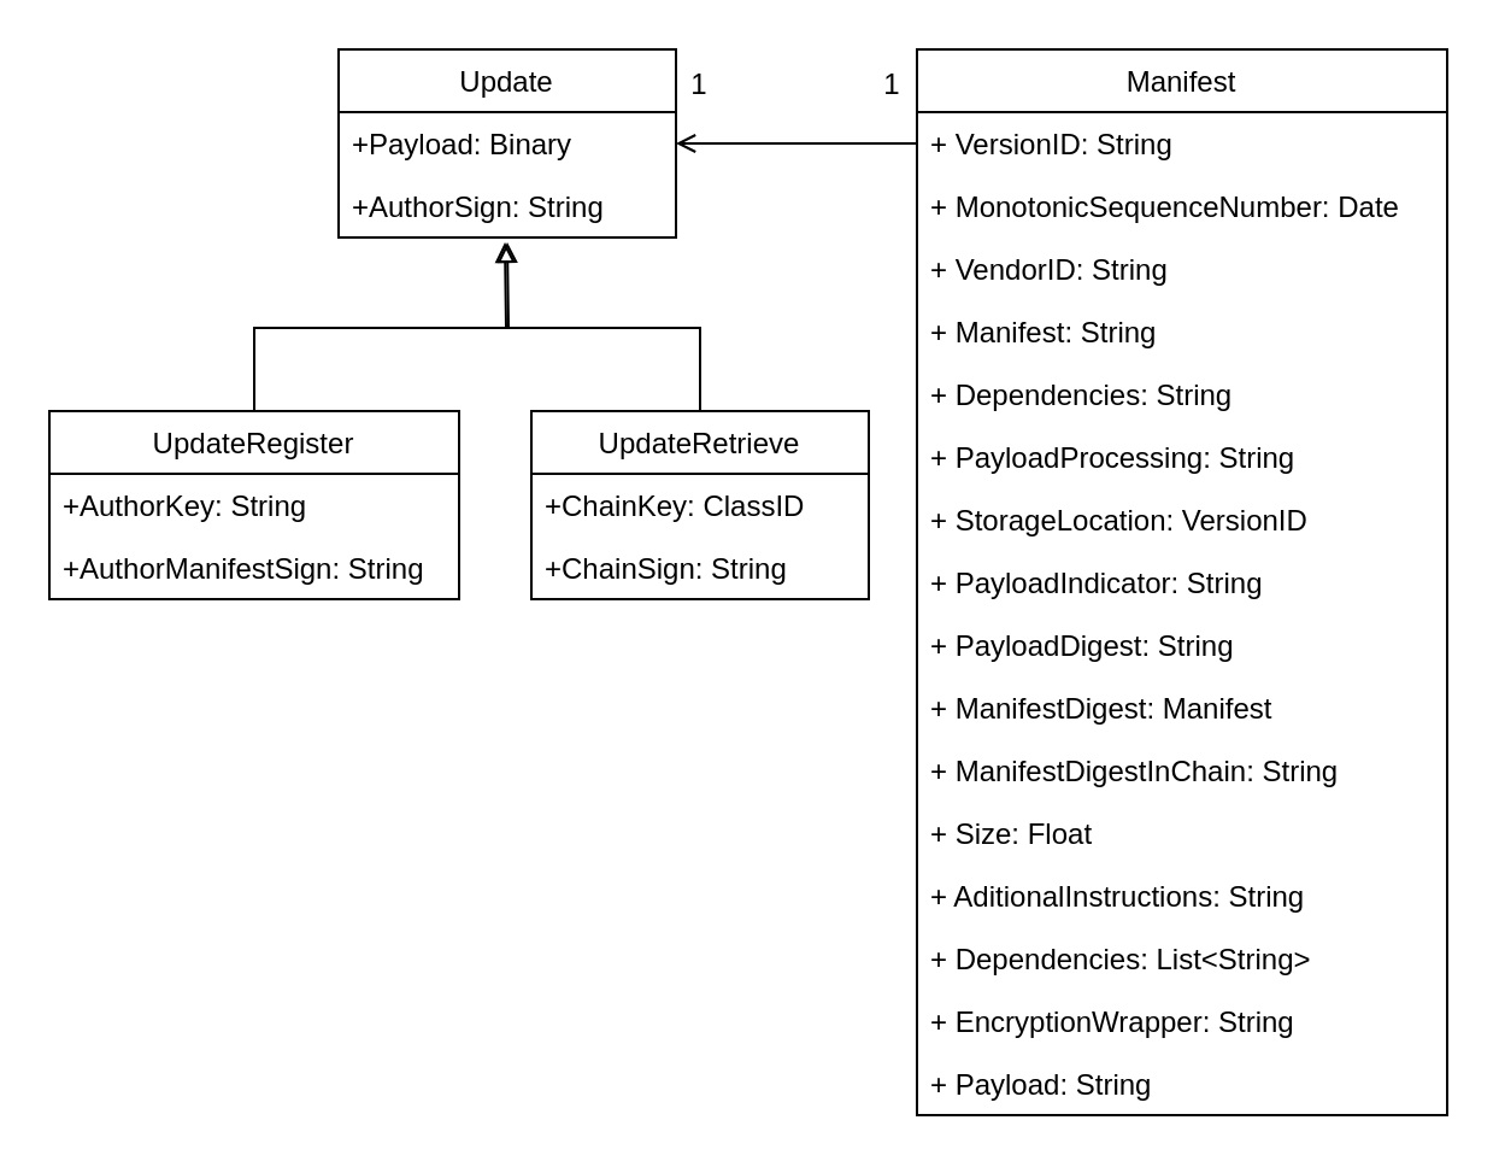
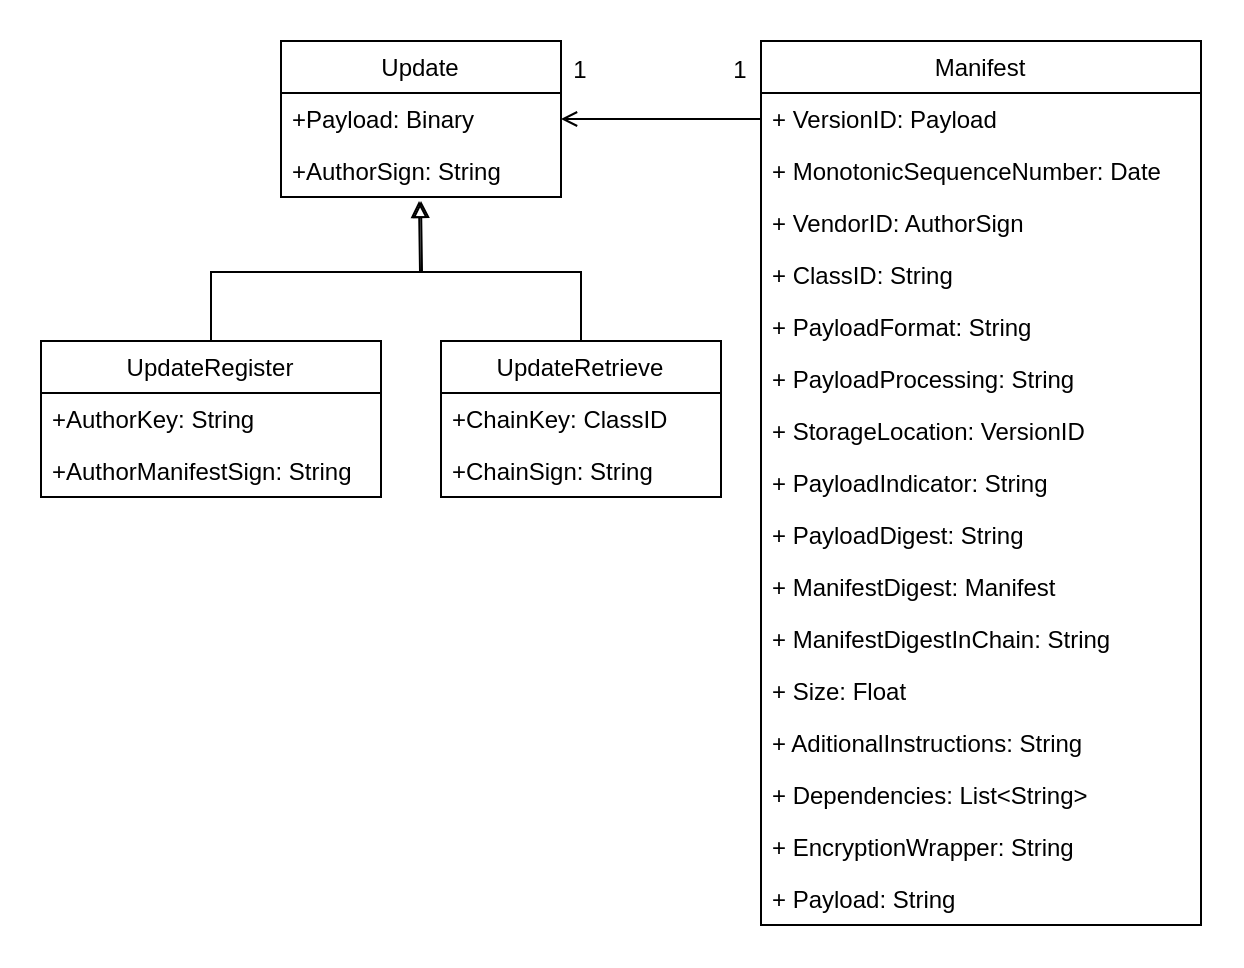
- <mxCell id="3" value="+ VersionID: String" style="text;strokeColor=none;fillColor=none;align=left;verticalAlign=top;spacingLeft=4;spacingRight=4;overflow=hidden;rotatable=0;points=[[0,0.5],[1,0.5]];portConstraint=eastwest;" parent="2" vertex="1"><mxGeometry y="26" width="220" height="26" as="geometry" /></mxCell>
+ <mxCell id="3" value="+ VersionID: Payload" style="text;strokeColor=none;fillColor=none;align=left;verticalAlign=top;spacingLeft=4;spacingRight=4;overflow=hidden;rotatable=0;points=[[0,0.5],[1,0.5]];portConstraint=eastwest;" parent="2" vertex="1"><mxGeometry y="26" width="220" height="26" as="geometry" /></mxCell>
- <mxCell id="5" value="+ VendorID: String" style="text;strokeColor=none;fillColor=none;align=left;verticalAlign=top;spacingLeft=4;spacingRight=4;overflow=hidden;rotatable=0;points=[[0,0.5],[1,0.5]];portConstraint=eastwest;" parent="2" vertex="1"><mxGeometry y="78" width="220" height="26" as="geometry" /></mxCell>
+ <mxCell id="5" value="+ VendorID: AuthorSign" style="text;strokeColor=none;fillColor=none;align=left;verticalAlign=top;spacingLeft=4;spacingRight=4;overflow=hidden;rotatable=0;points=[[0,0.5],[1,0.5]];portConstraint=eastwest;" parent="2" vertex="1"><mxGeometry y="78" width="220" height="26" as="geometry" /></mxCell>
- <mxCell id="6" value="+ Manifest: String" style="text;strokeColor=none;fillColor=none;align=left;verticalAlign=top;spacingLeft=4;spacingRight=4;overflow=hidden;rotatable=0;points=[[0,0.5],[1,0.5]];portConstraint=eastwest;" parent="2" vertex="1"><mxGeometry y="104" width="220" height="26" as="geometry" /></mxCell>
+ <mxCell id="6" value="+ ClassID: String" style="text;strokeColor=none;fillColor=none;align=left;verticalAlign=top;spacingLeft=4;spacingRight=4;overflow=hidden;rotatable=0;points=[[0,0.5],[1,0.5]];portConstraint=eastwest;" parent="2" vertex="1"><mxGeometry y="104" width="220" height="26" as="geometry" /></mxCell>
- <mxCell id="7" value="+ Dependencies: String" style="text;strokeColor=none;fillColor=none;align=left;verticalAlign=top;spacingLeft=4;spacingRight=4;overflow=hidden;rotatable=0;points=[[0,0.5],[1,0.5]];portConstraint=eastwest;" parent="2" vertex="1"><mxGeometry y="130" width="220" height="26" as="geometry" /></mxCell>
+ <mxCell id="7" value="+ PayloadFormat: String" style="text;strokeColor=none;fillColor=none;align=left;verticalAlign=top;spacingLeft=4;spacingRight=4;overflow=hidden;rotatable=0;points=[[0,0.5],[1,0.5]];portConstraint=eastwest;" parent="2" vertex="1"><mxGeometry y="130" width="220" height="26" as="geometry" /></mxCell>
